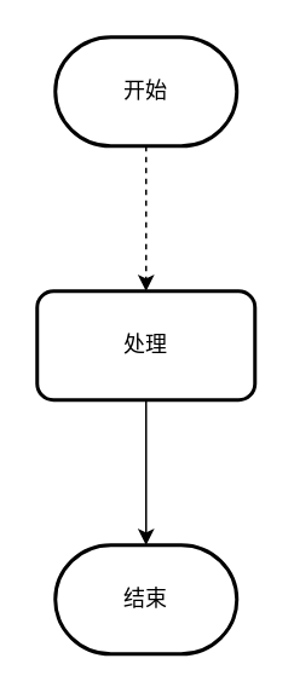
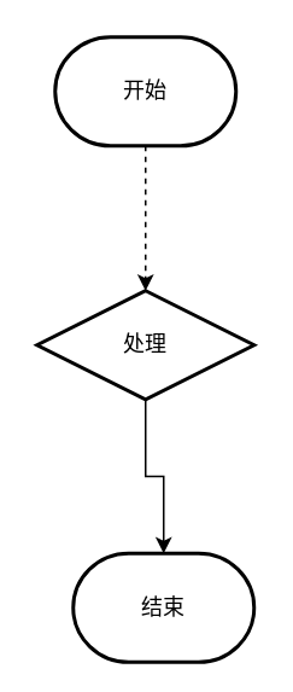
- <mxCell id="5" value="处理" style="rounded=1;whiteSpace=wrap;html=1;strokeWidth=2;" vertex="1" parent="1"><mxGeometry x="20" y="160" width="120" height="60" as="geometry" /></mxCell>
+ <mxCell id="5" value="处理" style="rhombus;whiteSpace=wrap;html=1;strokeWidth=2;" vertex="1" parent="1"><mxGeometry x="20" y="160" width="120" height="60" as="geometry" /></mxCell>
- <mxCell id="6" value="结束" style="strokeWidth=2;html=1;shape=mxgraph.flowchart.terminator;whiteSpace=wrap;" vertex="1" parent="1"><mxGeometry x="30" y="300" width="100" height="60" as="geometry" /></mxCell>
+ <mxCell id="6" value="结束" style="strokeWidth=2;html=1;shape=mxgraph.flowchart.terminator;whiteSpace=wrap;" vertex="1" parent="1"><mxGeometry x="40" y="305" width="100" height="60" as="geometry" /></mxCell>
